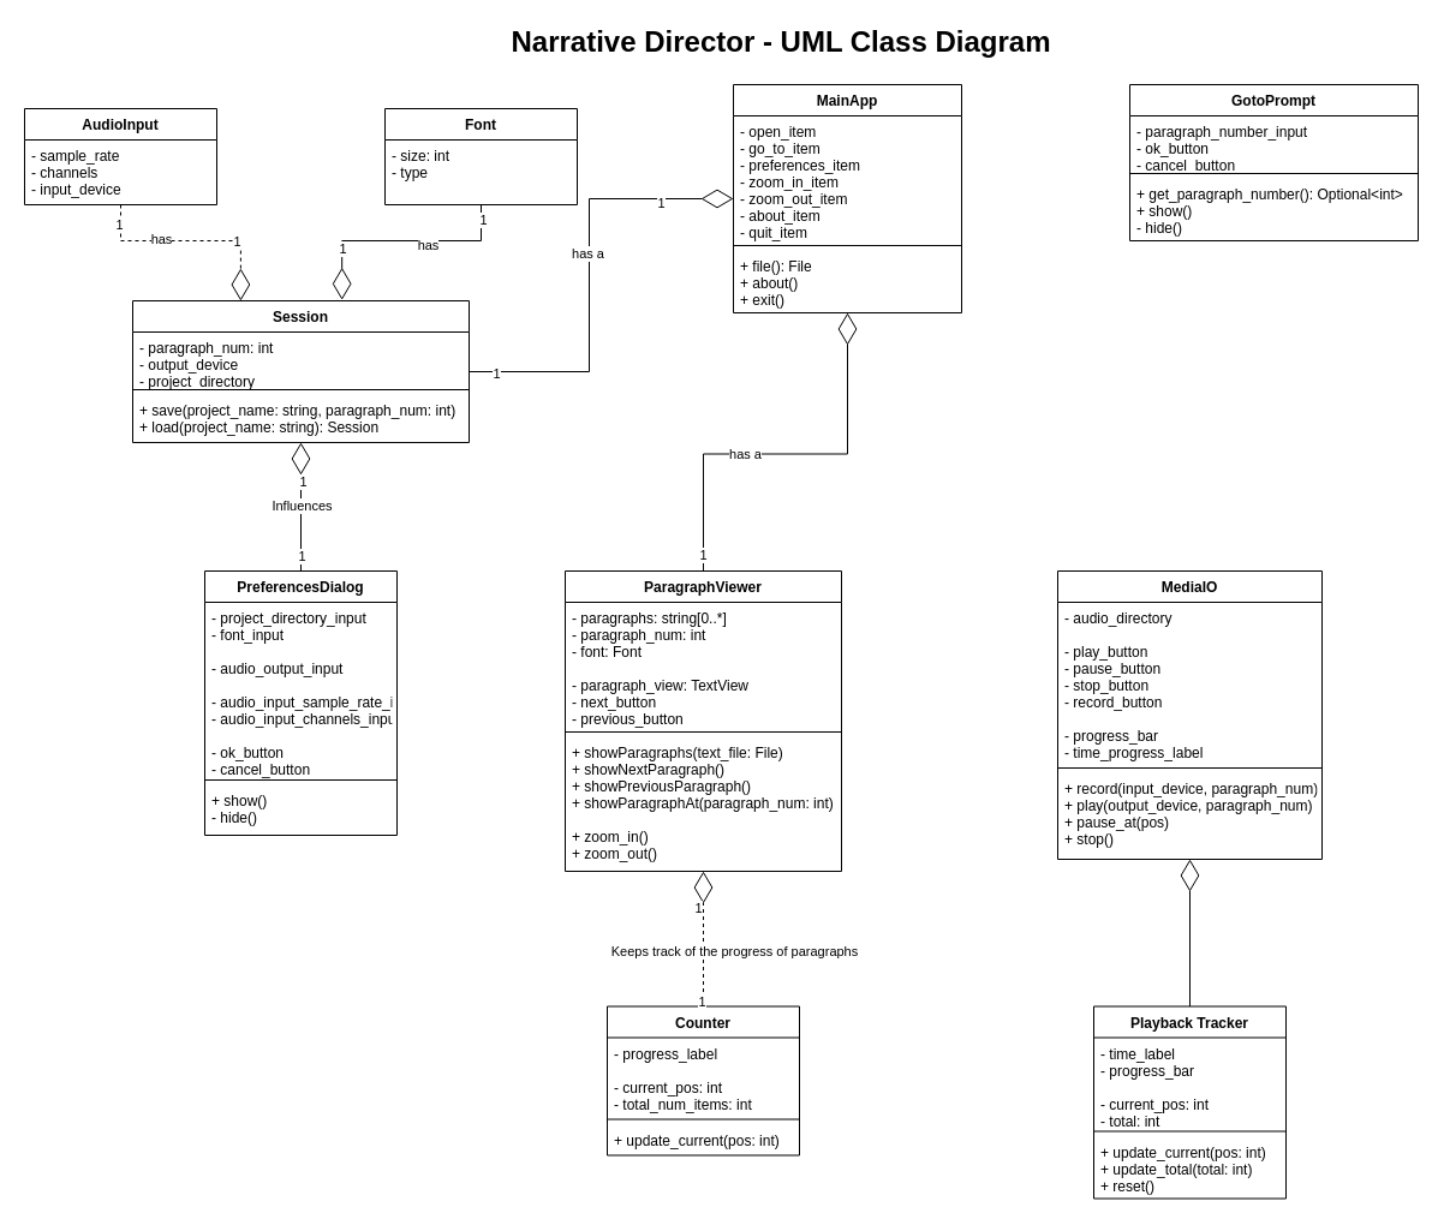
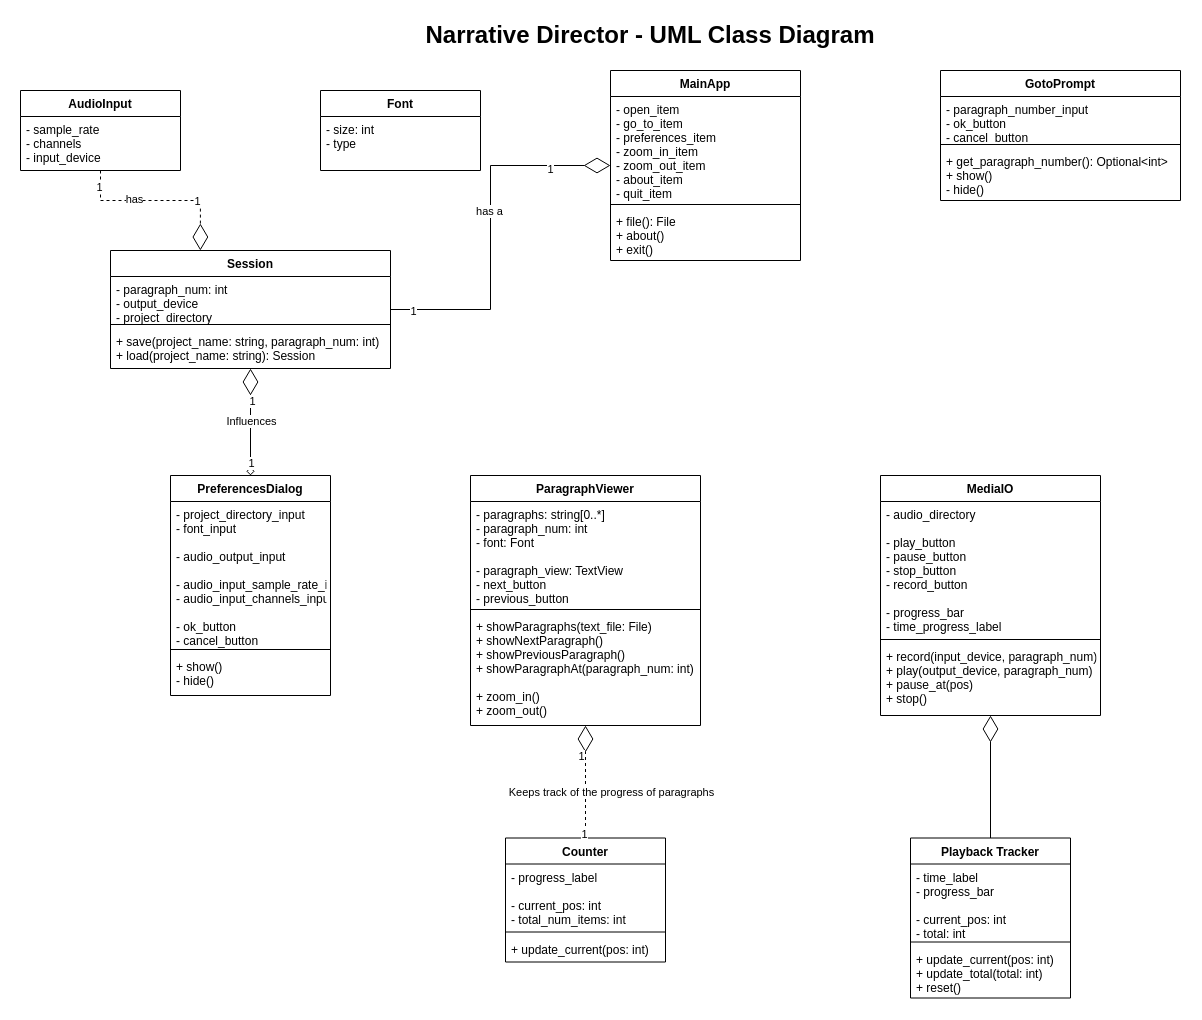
- <mxCell id="35" style="edgeStyle=orthogonalEdgeStyle;rounded=0;orthogonalLoop=1;jettySize=auto;html=1;entryX=0.622;entryY=-0.006;entryDx=0;entryDy=0;entryPerimeter=0;endArrow=diamondThin;endFill=0;endSize=24;" parent="1" source="39" target="17" edge="1"><mxGeometry relative="1" as="geometry" /></mxCell>
- <mxCell id="36" value="has" style="edgeLabel;html=1;align=center;verticalAlign=middle;resizable=0;points=[];" parent="35" vertex="1" connectable="0"><mxGeometry x="-0.226" y="3" relative="1" as="geometry"><mxPoint x="1" as="offset" /></mxGeometry></mxCell>
- <mxCell id="37" value="1" style="edgeLabel;html=1;align=center;verticalAlign=middle;resizable=0;points=[];" parent="35" vertex="1" connectable="0"><mxGeometry x="0.558" relative="1" as="geometry"><mxPoint as="offset" /></mxGeometry></mxCell>
- <mxCell id="38" value="1" style="edgeLabel;html=1;align=center;verticalAlign=middle;resizable=0;points=[];" parent="35" vertex="1" connectable="0"><mxGeometry x="-0.874" y="1" relative="1" as="geometry"><mxPoint as="offset" /></mxGeometry></mxCell>
- <mxCell id="2" style="edgeStyle=orthogonalEdgeStyle;rounded=0;orthogonalLoop=1;jettySize=auto;html=1;endArrow=diamondThin;endFill=0;endSize=24;" parent="1" source="5" target="41" edge="1"><mxGeometry relative="1" as="geometry" /></mxCell>
- <mxCell id="3" value="1" style="edgeLabel;html=1;align=center;verticalAlign=middle;resizable=0;points=[];" parent="2" vertex="1" connectable="0"><mxGeometry x="-0.915" y="1" relative="1" as="geometry"><mxPoint as="offset" /></mxGeometry></mxCell>
- <mxCell id="4" value="has a" style="edgeLabel;html=1;align=center;verticalAlign=middle;resizable=0;points=[];" parent="2" vertex="1" connectable="0"><mxGeometry x="-0.21" relative="1" as="geometry"><mxPoint as="offset" /></mxGeometry></mxCell>
- <mxCell id="13" style="edgeStyle=orthogonalEdgeStyle;rounded=0;orthogonalLoop=1;jettySize=auto;html=1;endArrow=none;endFill=0;startArrow=diamondThin;startFill=0;endSize=6;startSize=24;" parent="1" source="17" target="59" edge="1"><mxGeometry relative="1" as="geometry"><Array as="points"><mxPoint x="250" y="400" /><mxPoint x="250" y="400" /></Array></mxGeometry></mxCell>
+ <mxCell id="13" style="edgeStyle=orthogonalEdgeStyle;rounded=0;orthogonalLoop=1;jettySize=auto;html=1;endArrow=diamond;endFill=0;startArrow=diamondThin;startFill=0;endSize=6;startSize=24;" parent="1" source="17" target="59" edge="1"><mxGeometry relative="1" as="geometry"><Array as="points"><mxPoint x="250" y="400" /><mxPoint x="250" y="400" /></Array></mxGeometry></mxCell>
